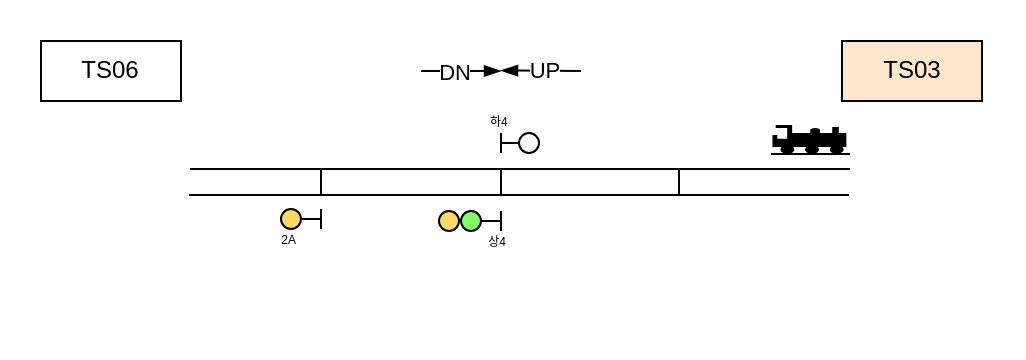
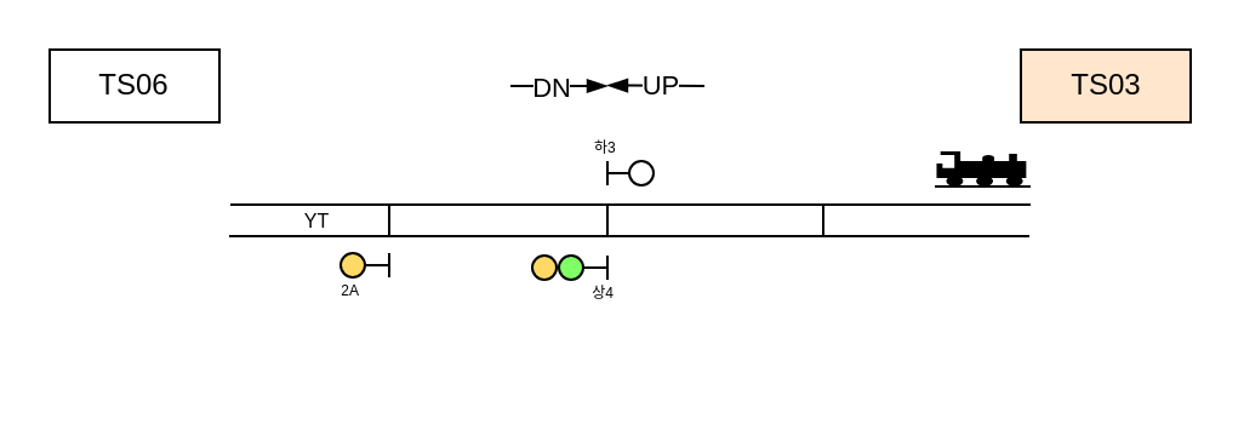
- <mxCell id="27" value="&lt;span style=&quot;font-size: 6px;&quot;&gt;하4&lt;/span&gt;" style="text;html=1;align=left;verticalAlign=middle;resizable=0;points=[];autosize=1;strokeColor=none;fillColor=none;labelPosition=right;verticalLabelPosition=middle;" vertex="1" parent="1"><mxGeometry x="213" y="44" width="30" height="30" as="geometry" /></mxCell>
+ <mxCell id="27" value="&lt;span style=&quot;font-size: 6px;&quot;&gt;하3&lt;/span&gt;" style="text;html=1;align=left;verticalAlign=middle;resizable=0;points=[];autosize=1;strokeColor=none;fillColor=none;labelPosition=right;verticalLabelPosition=middle;" vertex="1" parent="1"><mxGeometry x="213" y="44" width="30" height="30" as="geometry" /></mxCell>
+ <mxCell id="10" value="YT" style="text;html=1;align=center;verticalAlign=middle;resizable=0;points=[];autosize=1;strokeColor=none;fillColor=none;fontSize=8;" vertex="1" parent="1"><mxGeometry x="115" y="81" width="30" height="20" as="geometry" /></mxCell>
